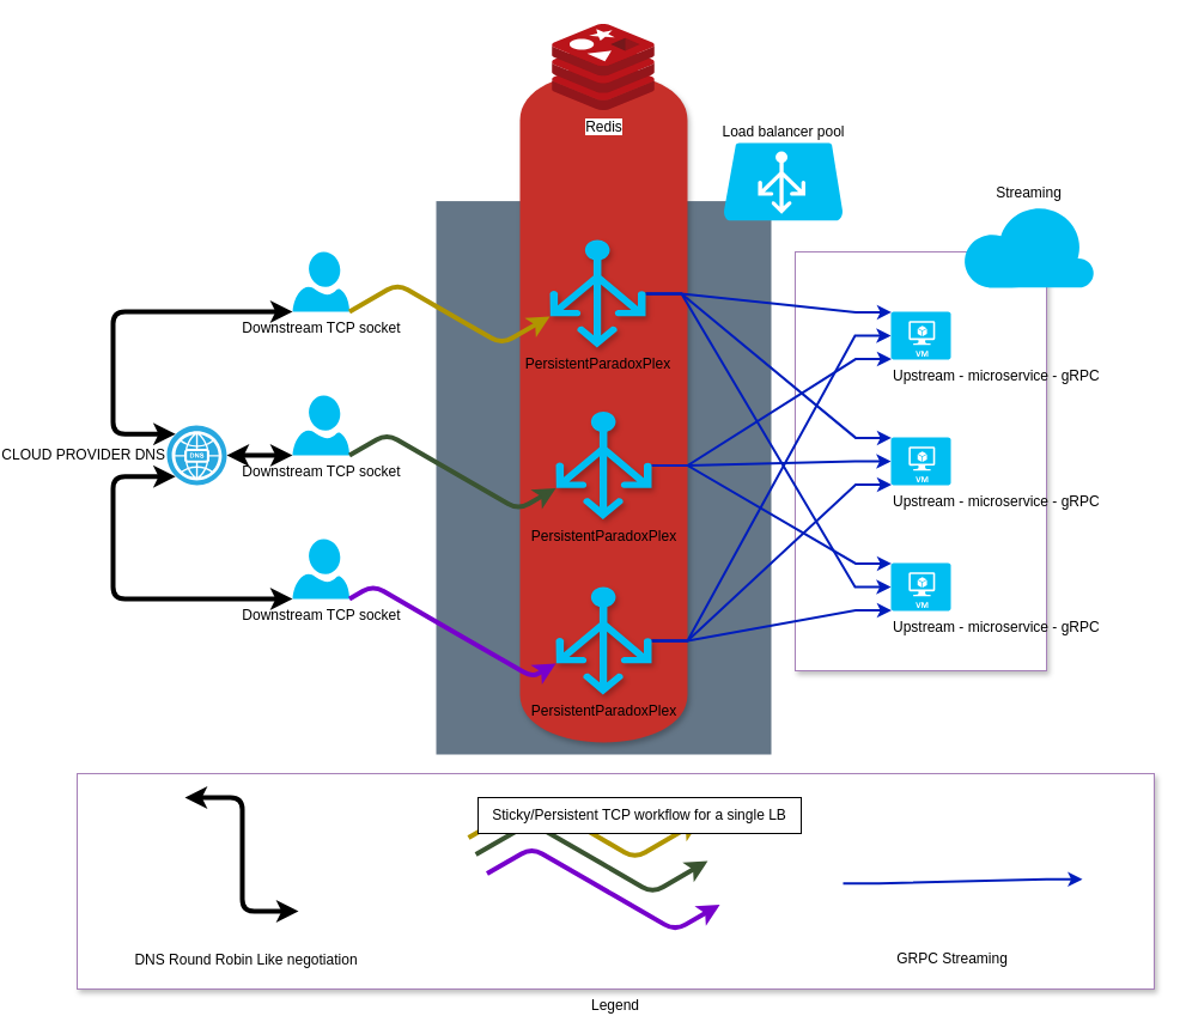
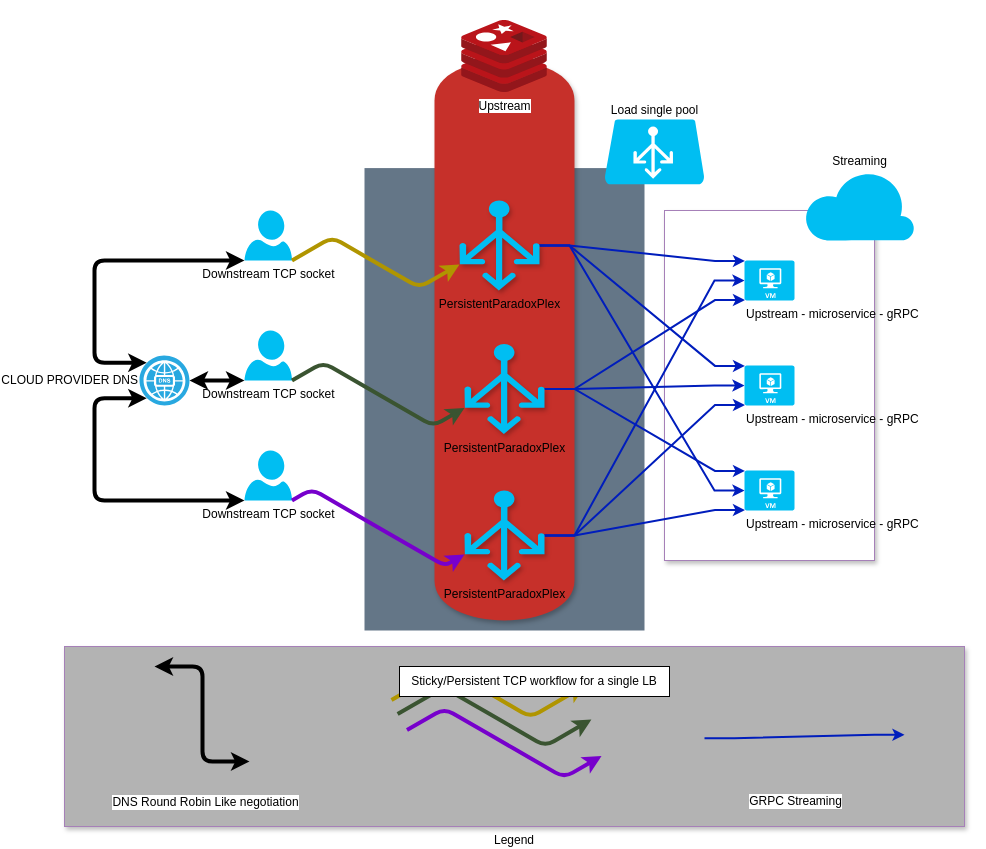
- <mxCell id="39" value="Redis" style="aspect=fixed;html=1;points=[];align=center;image;fontSize=12;image=img/lib/mscae/Cache_Redis_Product.svg;shadow=0;strokeColor=#A680B8;fillColor=#FFFFFF;" parent="1" vertex="1"><mxGeometry x="417.14" width="85.71" height="72" as="geometry" y="20" /></mxCell>
+ <mxCell id="39" value="Upstream" style="aspect=fixed;html=1;points=[];align=center;image;fontSize=12;image=img/lib/mscae/Cache_Redis_Product.svg;shadow=0;strokeColor=#A680B8;fillColor=#FFFFFF;" parent="1" vertex="1"><mxGeometry x="417.14" width="85.71" height="72" as="geometry" y="20" /></mxCell>
- <mxCell id="14" value="&lt;span&gt;Load balancer pool&lt;/span&gt;" style="verticalLabelPosition=top;html=1;verticalAlign=bottom;align=center;strokeColor=none;fillColor=#00BEF2;shape=mxgraph.azure.azure_load_balancer;shadow=0;labelBorderColor=none;labelBackgroundColor=#FFFFFF;spacingBottom=0;labelPosition=center;" parent="1" vertex="1"><mxGeometry x="560" y="118.84" width="100" height="65" as="geometry" /></mxCell>
+ <mxCell id="14" value="&lt;span&gt;Load single pool&lt;/span&gt;" style="verticalLabelPosition=top;html=1;verticalAlign=bottom;align=center;strokeColor=none;fillColor=#00BEF2;shape=mxgraph.azure.azure_load_balancer;shadow=0;labelBorderColor=none;labelBackgroundColor=#FFFFFF;spacingBottom=0;labelPosition=center;" parent="1" vertex="1"><mxGeometry x="560" y="118.84" width="100" height="65" as="geometry" /></mxCell>
- <mxCell id="4" value="Legend" style="rounded=0;whiteSpace=wrap;html=1;shadow=1;strokeColor=#A680B8;fillColor=#ffffff;labelPosition=center;verticalLabelPosition=bottom;align=center;verticalAlign=top;" parent="1" vertex="1"><mxGeometry x="20" y="646" width="900" height="180" as="geometry" /></mxCell>
+ <mxCell id="4" value="Legend" style="rounded=0;whiteSpace=wrap;html=1;shadow=1;strokeColor=#A680B8;fillColor=#B3B3B3;labelPosition=center;verticalLabelPosition=bottom;align=center;verticalAlign=top;" parent="1" vertex="1"><mxGeometry x="20" y="646" width="900" height="180" as="geometry" /></mxCell>
